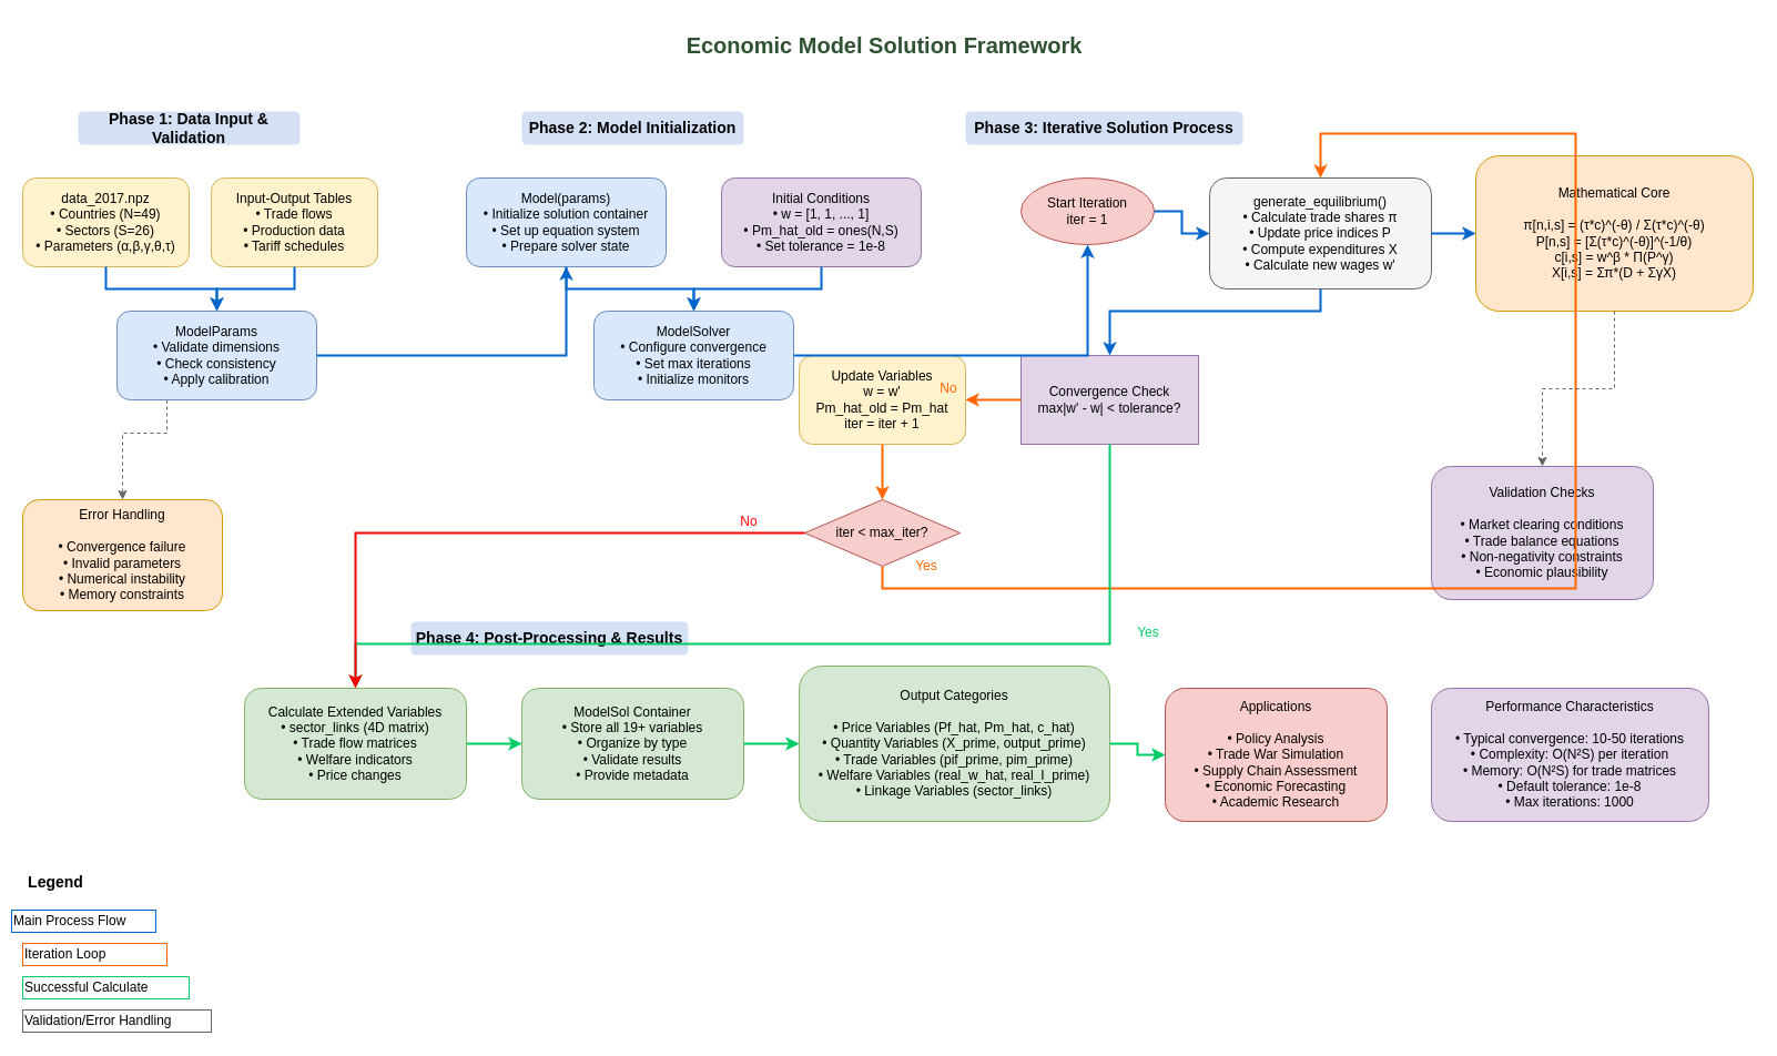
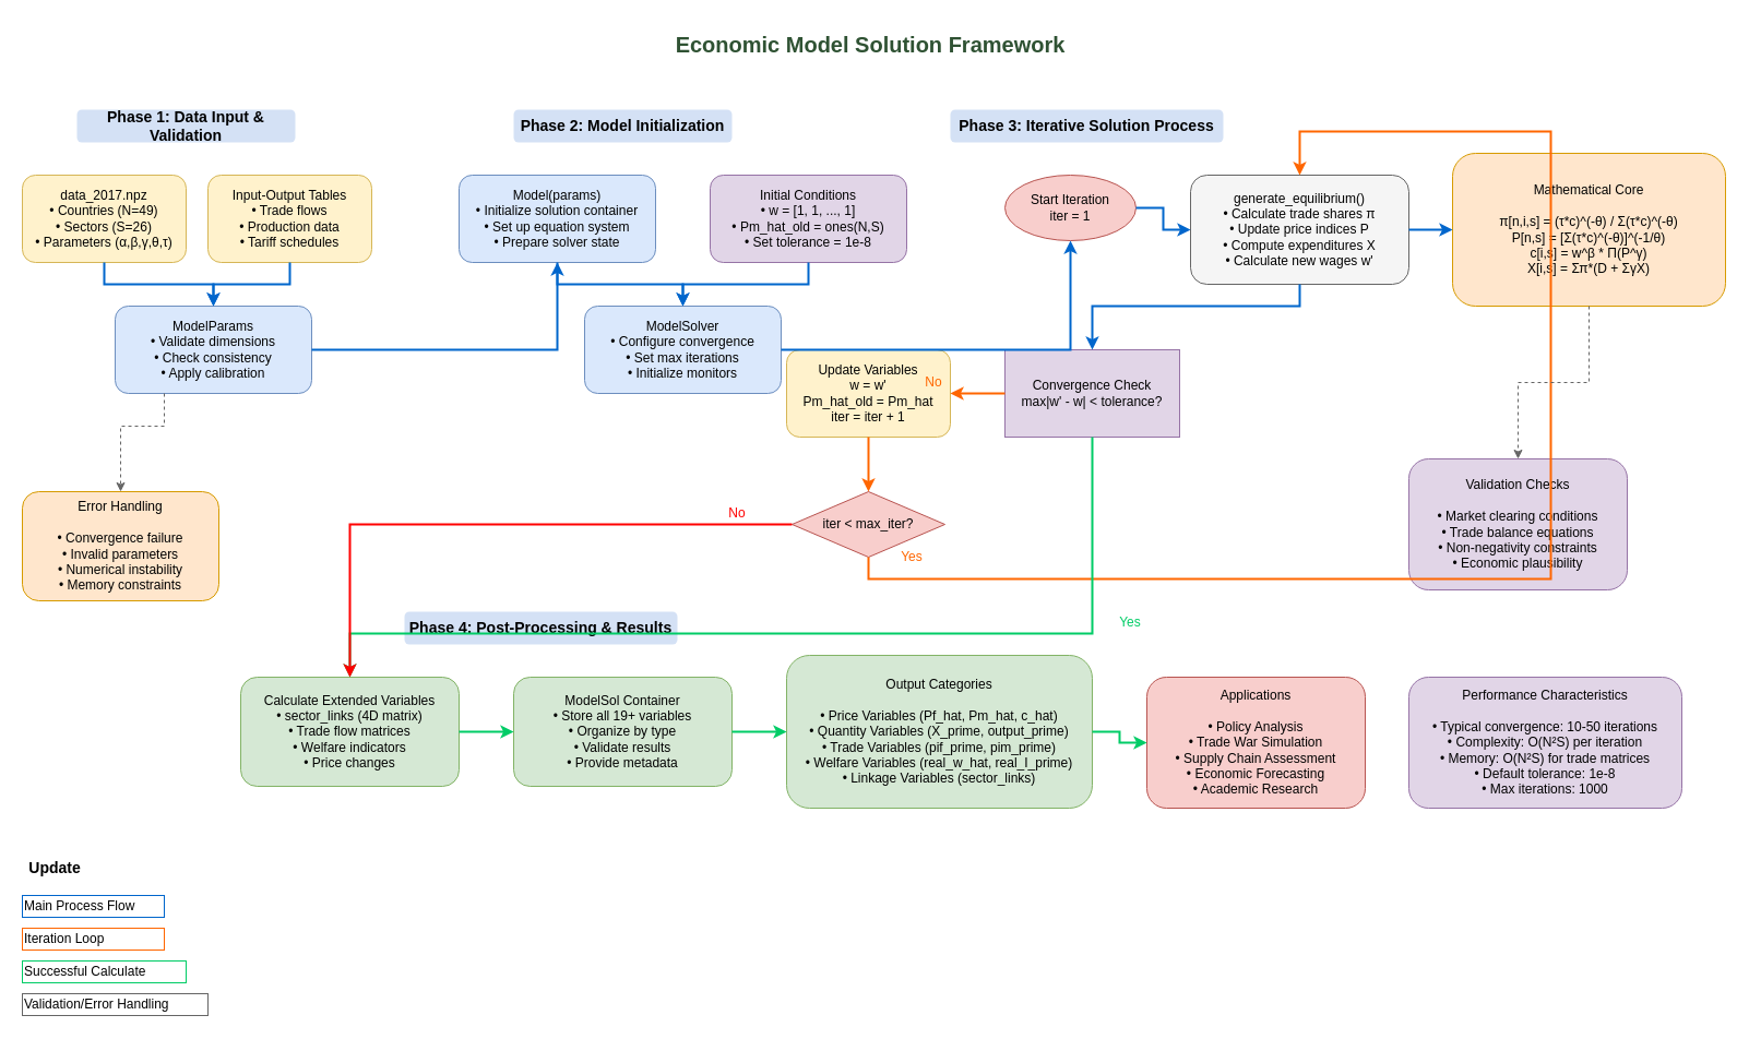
- <mxCell id="48" value="Legend" style="text;html=1;strokeColor=none;fillColor=none;align=center;verticalAlign=middle;whiteSpace=wrap;rounded=0;fontSize=14;fontStyle=1;" vertex="1" parent="1"><mxGeometry x="20" y="780" width="60" height="30" as="geometry" /></mxCell>
+ <mxCell id="48" value="Update" style="text;html=1;strokeColor=none;fillColor=none;align=center;verticalAlign=middle;whiteSpace=wrap;rounded=0;fontSize=14;fontStyle=1;" vertex="1" parent="1"><mxGeometry x="20" y="780" width="60" height="30" as="geometry" /></mxCell>
- <mxCell id="49" value="Main Process Flow" style="text;html=1;strokeColor=#0066CC;fillColor=none;align=left;verticalAlign=middle;whiteSpace=wrap;rounded=0;fontSize=12;" vertex="1" parent="1"><mxGeometry x="10" y="820" width="130" height="20" as="geometry" /></mxCell>
+ <mxCell id="49" value="Main Process Flow" style="text;html=1;strokeColor=#0066CC;fillColor=none;align=left;verticalAlign=middle;whiteSpace=wrap;rounded=0;fontSize=12;" vertex="1" parent="1"><mxGeometry x="20" y="820" width="130" height="20" as="geometry" /></mxCell>
